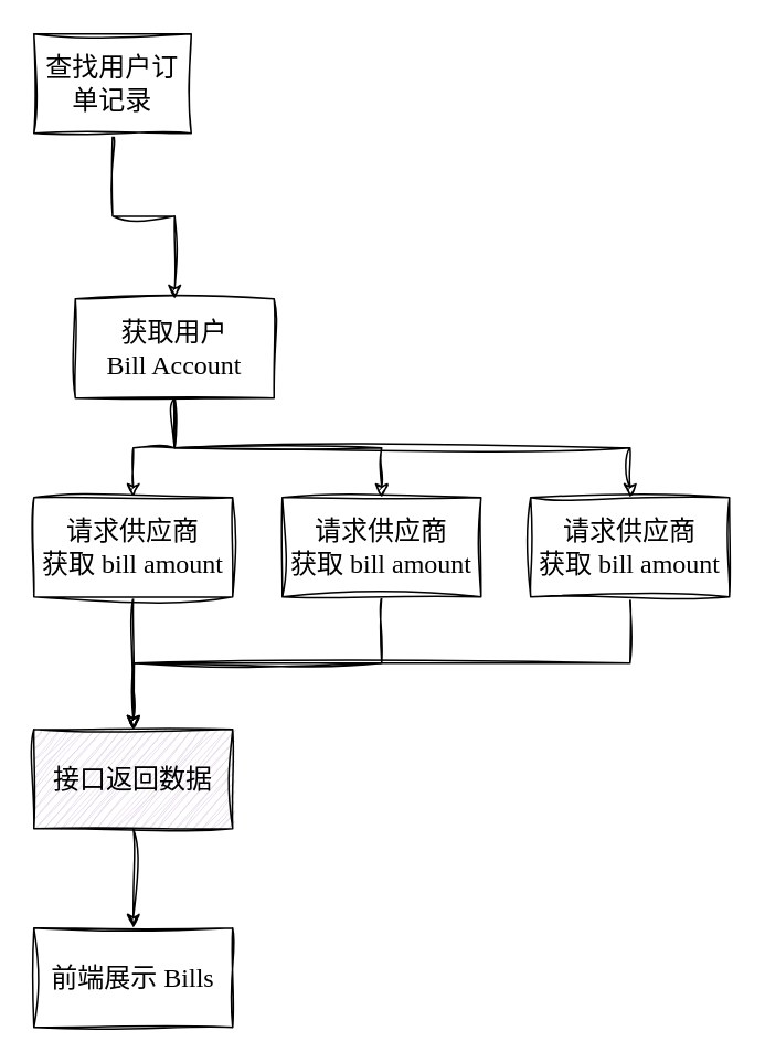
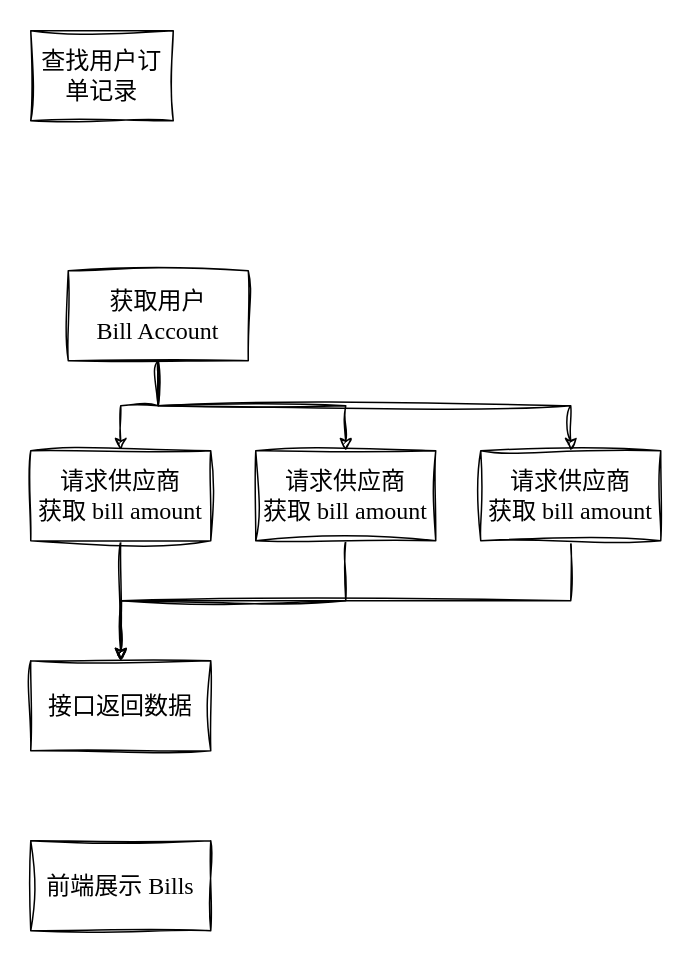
- <mxCell id="2" value="" style="edgeStyle=orthogonalEdgeStyle;rounded=0;sketch=1;hachureGap=4;jiggle=2;curveFitting=1;orthogonalLoop=1;jettySize=auto;html=1;fontFamily=Architects Daughter;fontSource=https%3A%2F%2Ffonts.googleapis.com%2Fcss%3Ffamily%3DArchitects%2BDaughter;fontSize=16;" edge="1" parent="1" source="3" target="7"><mxGeometry relative="1" as="geometry" /></mxCell>
- <mxCell id="11" value="接口返回数据" style="whiteSpace=wrap;html=1;fontFamily=Architects Daughter;rounded=0;sketch=1;hachureGap=4;jiggle=2;curveFitting=1;fontSource=https%3A%2F%2Ffonts.googleapis.com%2Fcss%3Ffamily%3DArchitects%2BDaughter;fontSize=16;fillColor=#e1d5e7;" vertex="1" parent="1"><mxGeometry x="20" y="440" width="120" height="60" as="geometry" /></mxCell>
+ <mxCell id="11" value="接口返回数据" style="whiteSpace=wrap;html=1;fontFamily=Architects Daughter;rounded=0;sketch=1;hachureGap=4;jiggle=2;curveFitting=1;fontSource=https%3A%2F%2Ffonts.googleapis.com%2Fcss%3Ffamily%3DArchitects%2BDaughter;fontSize=16;" vertex="1" parent="1"><mxGeometry x="20" y="440" width="120" height="60" as="geometry" /></mxCell>
- <mxCell id="10" value="" style="edgeStyle=orthogonalEdgeStyle;rounded=0;sketch=1;hachureGap=4;jiggle=2;curveFitting=1;orthogonalLoop=1;jettySize=auto;html=1;fontFamily=Architects Daughter;fontSource=https%3A%2F%2Ffonts.googleapis.com%2Fcss%3Ffamily%3DArchitects%2BDaughter;fontSize=16;" edge="1" parent="1" source="11" target="16"><mxGeometry relative="1" as="geometry" /></mxCell>
